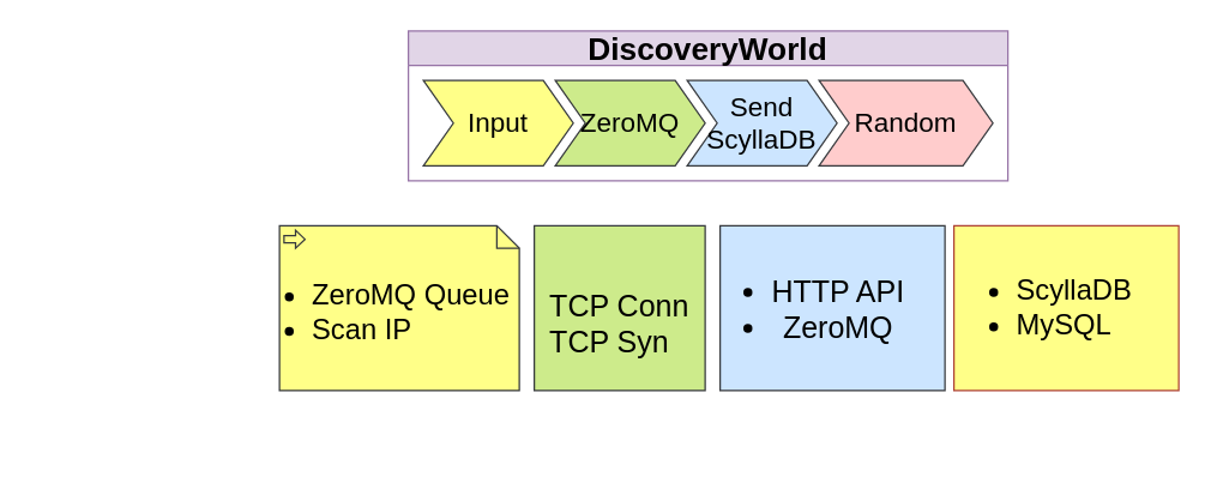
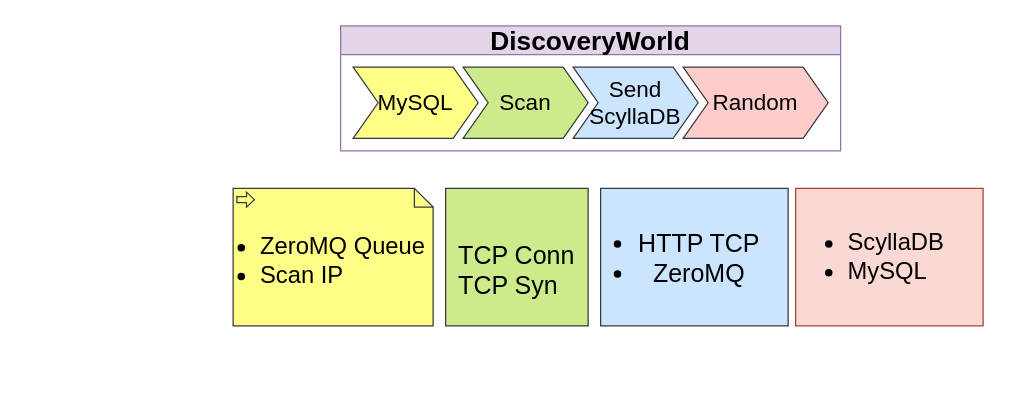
- <mxCell id="3" value="Input" style="shape=step;perimeter=stepPerimeter;fixedSize=1;points=[];whiteSpace=wrap;html=1;fillColor=#ffff88;strokeColor=#36393d;fontSize=18;fontStyle=0" vertex="1" parent="2"><mxGeometry x="10" y="33" width="100" height="57" as="geometry" /></mxCell>
+ <mxCell id="3" value="MySQL" style="shape=step;perimeter=stepPerimeter;fixedSize=1;points=[];whiteSpace=wrap;html=1;fillColor=#ffff88;strokeColor=#36393d;fontSize=18;fontStyle=0" vertex="1" parent="2"><mxGeometry x="10" y="33" width="100" height="57" as="geometry" /></mxCell>
- <mxCell id="4" value="ZeroMQ" style="shape=step;perimeter=stepPerimeter;fixedSize=1;points=[];whiteSpace=wrap;html=1;fillColor=#cdeb8b;strokeColor=#36393d;fontSize=18;fontStyle=0" vertex="1" parent="2"><mxGeometry x="98" y="33" width="100" height="57" as="geometry" /></mxCell>
+ <mxCell id="4" value="Scan" style="shape=step;perimeter=stepPerimeter;fixedSize=1;points=[];whiteSpace=wrap;html=1;fillColor=#cdeb8b;strokeColor=#36393d;fontSize=18;fontStyle=0" vertex="1" parent="2"><mxGeometry x="98" y="33" width="100" height="57" as="geometry" /></mxCell>
- <mxCell id="17" value="&lt;ul&gt;&lt;li&gt;&lt;span style=&quot;font-weight: 400;&quot;&gt;HTTP API&lt;/span&gt;&lt;/li&gt;&lt;li&gt;&lt;span style=&quot;font-weight: 400;&quot;&gt;ZeroMQ&lt;/span&gt;&lt;/li&gt;&lt;/ul&gt;" style="connectable=0;recursiveResize=0;fillColor=none;fontStyle=1;align=center;whiteSpace=wrap;html=1;fontSize=20;strokeColor=none;" vertex="1" parent="15"><mxGeometry y="35.115" width="210" height="39.769" as="geometry"><mxRectangle width="210" height="47" as="alternateBounds" /></mxGeometry></mxCell>
+ <mxCell id="17" value="&lt;ul&gt;&lt;li&gt;&lt;span style=&quot;font-weight: 400;&quot;&gt;HTTP TCP&lt;/span&gt;&lt;/li&gt;&lt;li&gt;&lt;span style=&quot;font-weight: 400;&quot;&gt;ZeroMQ&lt;/span&gt;&lt;/li&gt;&lt;/ul&gt;" style="connectable=0;recursiveResize=0;fillColor=none;fontStyle=1;align=center;whiteSpace=wrap;html=1;fontSize=20;strokeColor=none;" vertex="1" parent="15"><mxGeometry y="35.115" width="210" height="39.769" as="geometry"><mxRectangle width="210" height="47" as="alternateBounds" /></mxGeometry></mxCell>
- <mxCell id="13" value="&lt;ul style=&quot;font-size: 19px;&quot;&gt;&lt;li style=&quot;font-size: 19px;&quot;&gt;ScyllaDB&lt;/li&gt;&lt;li style=&quot;font-size: 19px;&quot;&gt;MySQL&lt;/li&gt;&lt;/ul&gt;" style="rounded=0;whiteSpace=wrap;html=1;fillColor=#ffff88;strokeColor=#ae4132;align=left;fontSize=19;" vertex="1" parent="1"><mxGeometry x="636" y="150" width="150" height="110" as="geometry" /></mxCell>
+ <mxCell id="13" value="&lt;ul style=&quot;font-size: 19px;&quot;&gt;&lt;li style=&quot;font-size: 19px;&quot;&gt;ScyllaDB&lt;/li&gt;&lt;li style=&quot;font-size: 19px;&quot;&gt;MySQL&lt;/li&gt;&lt;/ul&gt;" style="rounded=0;whiteSpace=wrap;html=1;fillColor=#fad9d5;strokeColor=#ae4132;align=left;fontSize=19;" vertex="1" parent="1"><mxGeometry x="636" y="150" width="150" height="110" as="geometry" /></mxCell>
